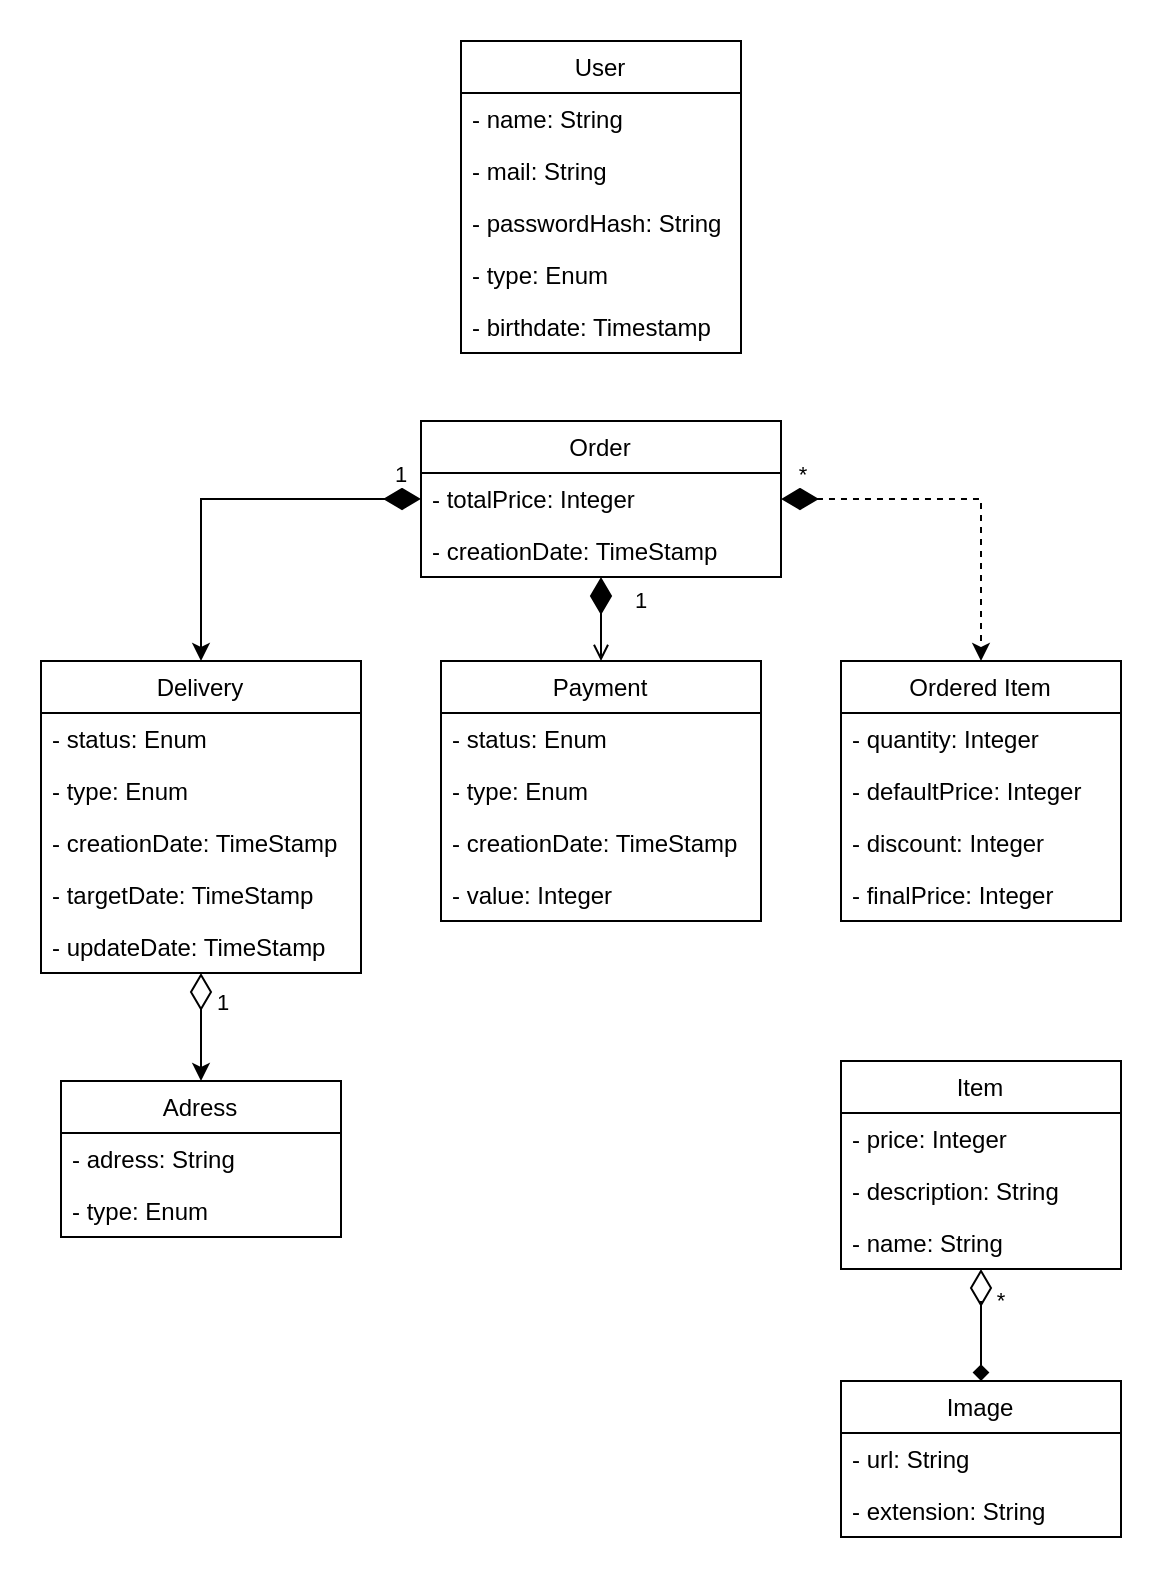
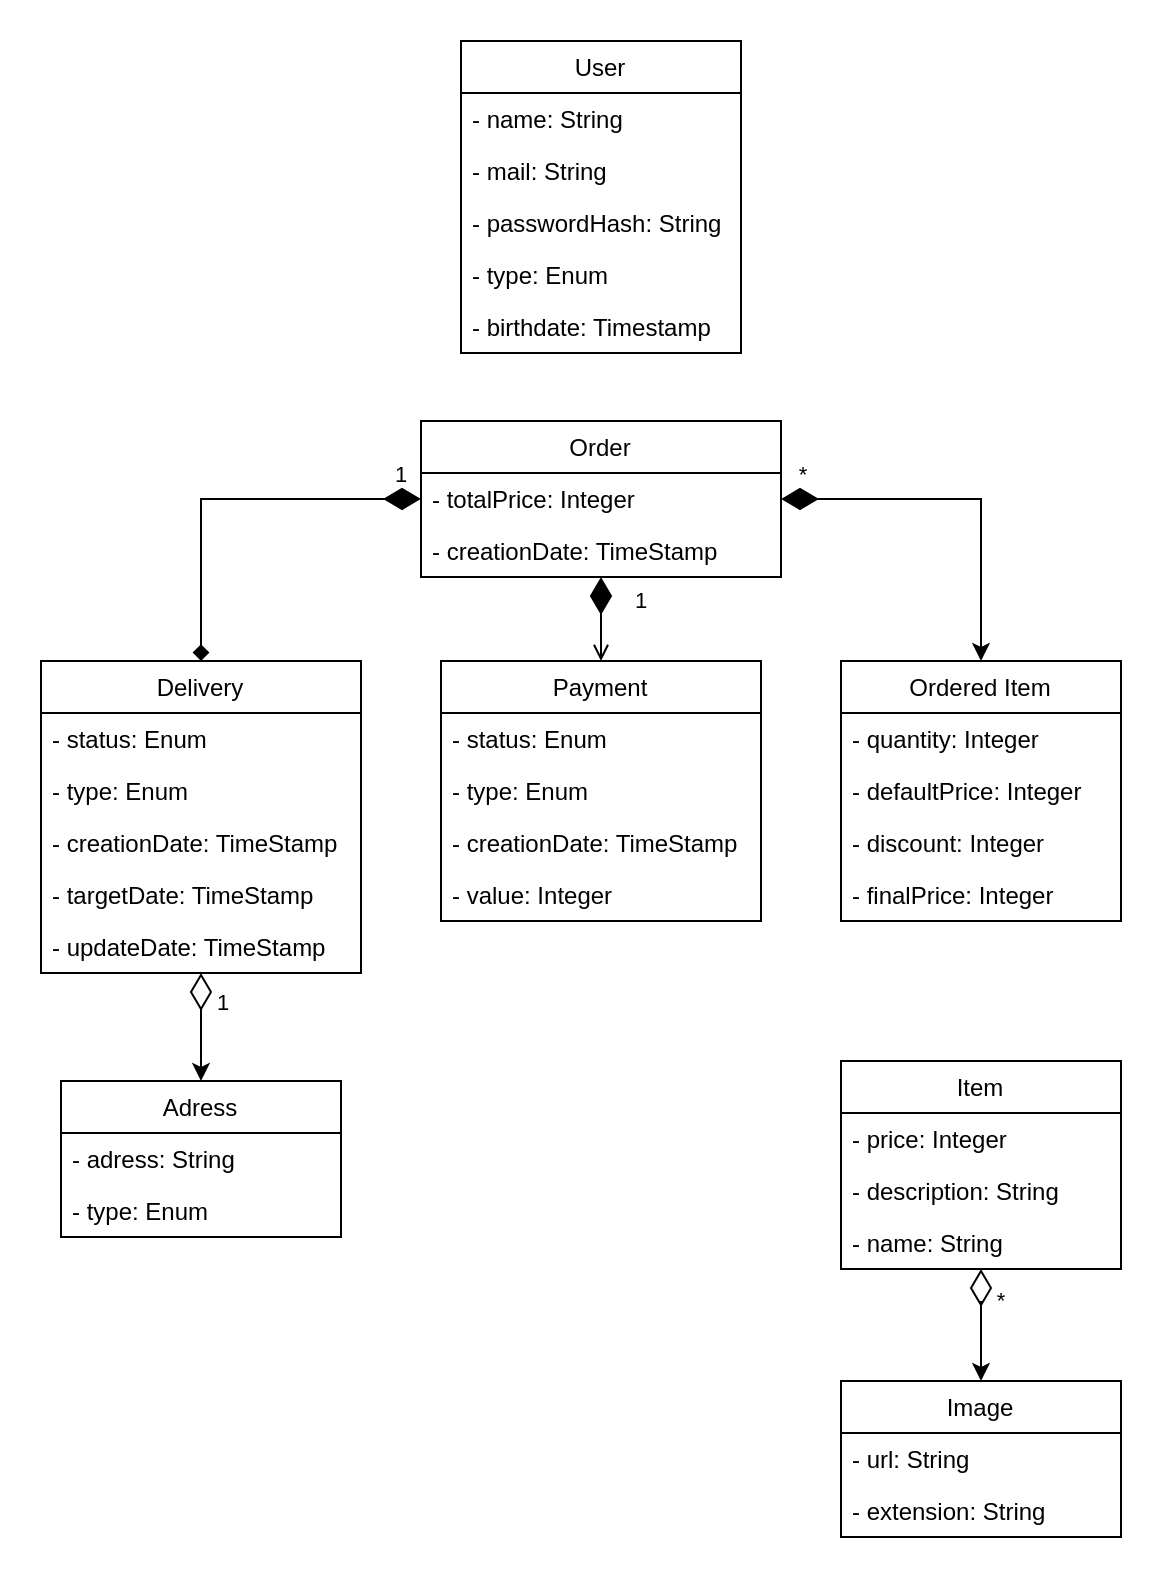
- <mxCell id="34" style="edgeStyle=orthogonalEdgeStyle;rounded=0;orthogonalLoop=1;jettySize=auto;html=1;entryX=0.5;entryY=0;entryDx=0;entryDy=0;startArrow=diamondThin;startFill=1;startSize=16;dashed=1;" edge="1" parent="1" source="6" target="21"><mxGeometry relative="1" as="geometry" /></mxCell>
+ <mxCell id="34" style="edgeStyle=orthogonalEdgeStyle;rounded=0;orthogonalLoop=1;jettySize=auto;html=1;entryX=0.5;entryY=0;entryDx=0;entryDy=0;startArrow=diamondThin;startFill=1;startSize=16;" edge="1" parent="1" source="6" target="21"><mxGeometry relative="1" as="geometry" /></mxCell>
- <mxCell id="2" style="edgeStyle=orthogonalEdgeStyle;rounded=0;orthogonalLoop=1;jettySize=auto;html=1;startArrow=diamondThin;startFill=1;startSize=16;" edge="1" parent="1" source="5" target="10"><mxGeometry relative="1" as="geometry" /></mxCell>
+ <mxCell id="2" style="edgeStyle=orthogonalEdgeStyle;rounded=0;orthogonalLoop=1;jettySize=auto;html=1;startArrow=diamondThin;startFill=1;startSize=16;endArrow=diamond;" edge="1" parent="1" source="5" target="10"><mxGeometry relative="1" as="geometry" /></mxCell>
- <mxCell id="26" value="*" style="edgeStyle=orthogonalEdgeStyle;rounded=0;orthogonalLoop=1;jettySize=auto;html=1;entryX=0.5;entryY=0;entryDx=0;entryDy=0;startArrow=diamondThin;startFill=0;endArrow=diamond;endFill=1;startSize=16;" edge="1" parent="1" source="27" target="31"><mxGeometry x="-0.429" y="10" relative="1" as="geometry"><Array as="points"><mxPoint x="490" y="650" /><mxPoint x="490" y="650" /></Array><mxPoint as="offset" /></mxGeometry></mxCell>
+ <mxCell id="26" value="*" style="edgeStyle=orthogonalEdgeStyle;rounded=0;orthogonalLoop=1;jettySize=auto;html=1;entryX=0.5;entryY=0;entryDx=0;entryDy=0;startArrow=diamondThin;startFill=0;endArrow=classic;endFill=1;startSize=16;" edge="1" parent="1" source="27" target="31"><mxGeometry x="-0.429" y="10" relative="1" as="geometry"><Array as="points"><mxPoint x="490" y="650" /><mxPoint x="490" y="650" /></Array><mxPoint as="offset" /></mxGeometry></mxCell>
